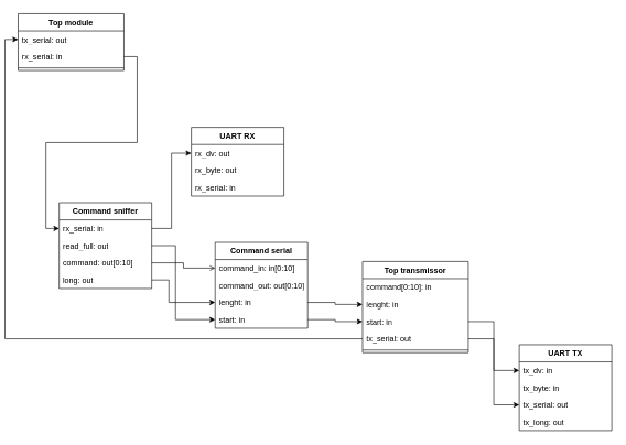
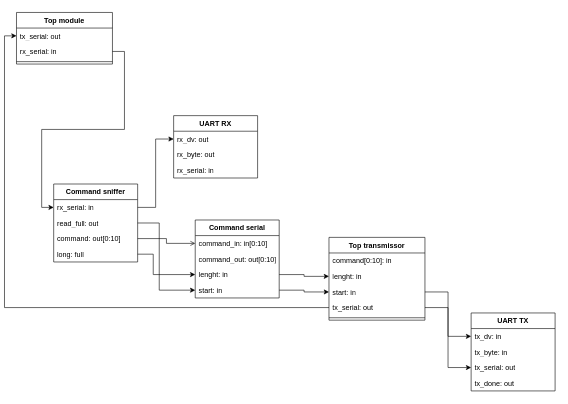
- <mxCell id="23" value="long: out" style="text;strokeColor=none;fillColor=none;align=left;verticalAlign=top;spacingLeft=4;spacingRight=4;overflow=hidden;rotatable=0;points=[[0,0.5],[1,0.5]];portConstraint=eastwest;whiteSpace=wrap;html=1;" parent="19" vertex="1"><mxGeometry y="104" width="140" height="26" as="geometry" /></mxCell>
+ <mxCell id="23" value="long: full" style="text;strokeColor=none;fillColor=none;align=left;verticalAlign=top;spacingLeft=4;spacingRight=4;overflow=hidden;rotatable=0;points=[[0,0.5],[1,0.5]];portConstraint=eastwest;whiteSpace=wrap;html=1;" parent="19" vertex="1"><mxGeometry y="104" width="140" height="26" as="geometry" /></mxCell>
- <mxCell id="16" value="tx_long: out" style="text;strokeColor=none;fillColor=none;align=left;verticalAlign=top;spacingLeft=4;spacingRight=4;overflow=hidden;rotatable=0;points=[[0,0.5],[1,0.5]];portConstraint=eastwest;whiteSpace=wrap;html=1;labelBackgroundColor=none;" parent="12" vertex="1"><mxGeometry y="104" width="140" height="26" as="geometry" /></mxCell>
+ <mxCell id="16" value="tx_done: out" style="text;strokeColor=none;fillColor=none;align=left;verticalAlign=top;spacingLeft=4;spacingRight=4;overflow=hidden;rotatable=0;points=[[0,0.5],[1,0.5]];portConstraint=eastwest;whiteSpace=wrap;html=1;labelBackgroundColor=none;" parent="12" vertex="1"><mxGeometry y="104" width="140" height="26" as="geometry" /></mxCell>
